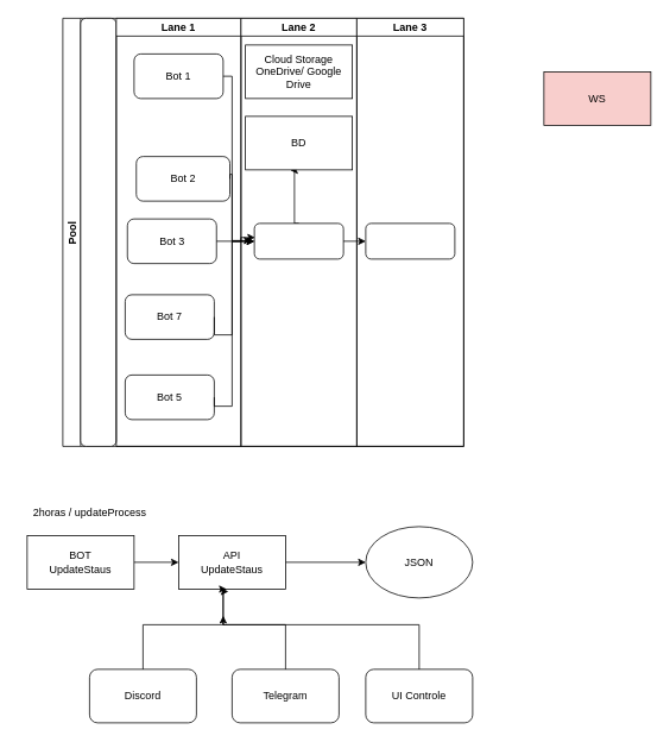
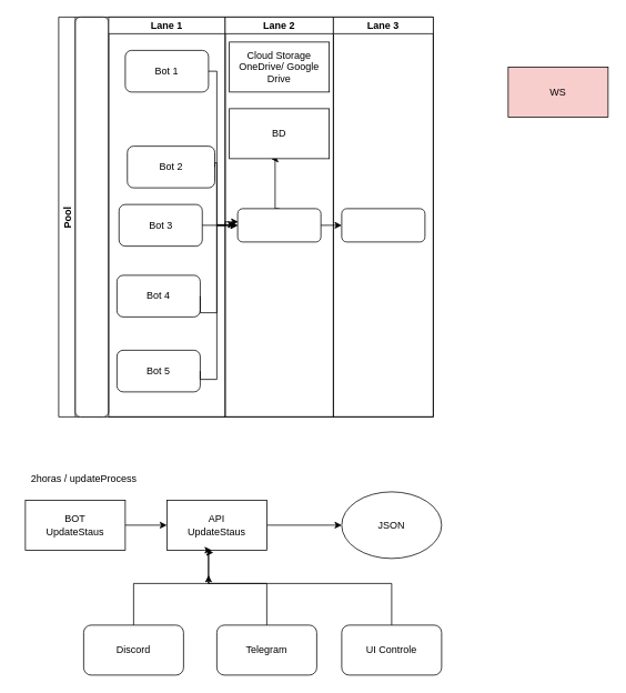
- <mxCell id="8" value="Bot 7" style="rounded=1;whiteSpace=wrap;html=1;" vertex="1" parent="4"><mxGeometry x="10" y="310" width="100" height="50" as="geometry" /></mxCell>
+ <mxCell id="8" value="Bot 4" style="rounded=1;whiteSpace=wrap;html=1;" vertex="1" parent="4"><mxGeometry x="10" y="310" width="100" height="50" as="geometry" /></mxCell>
